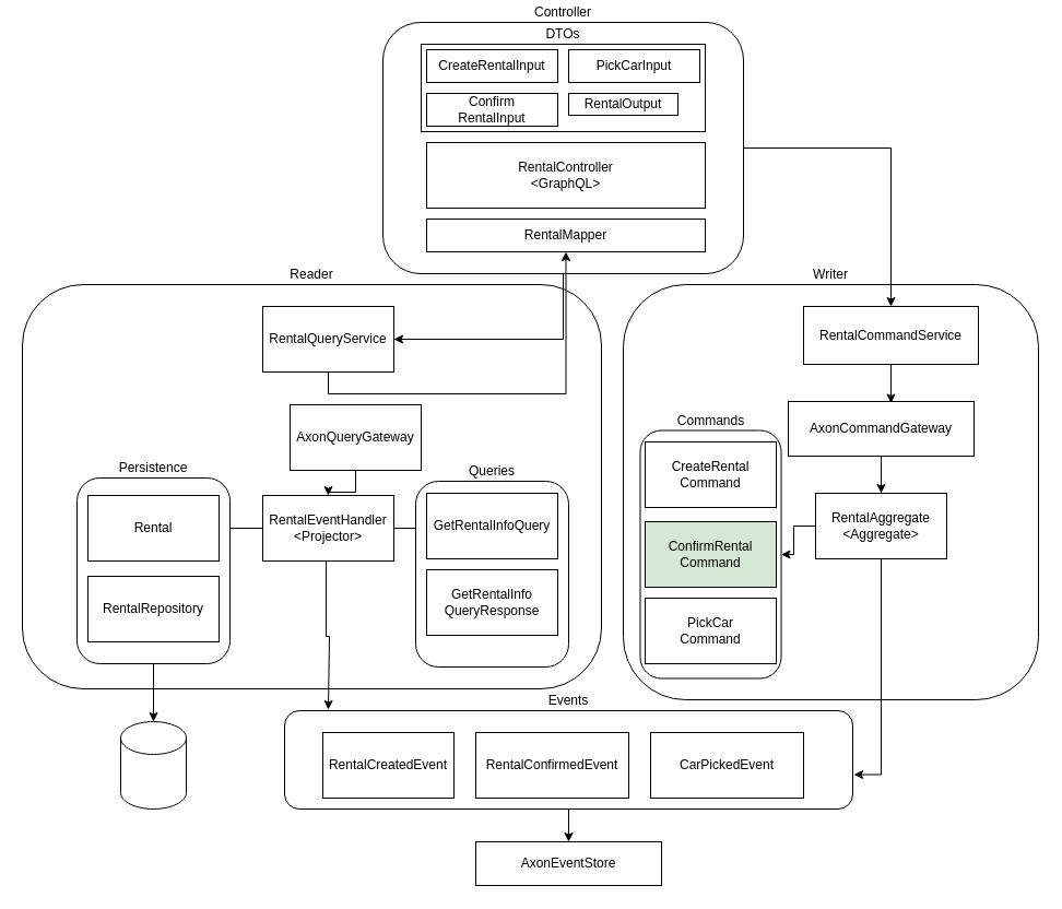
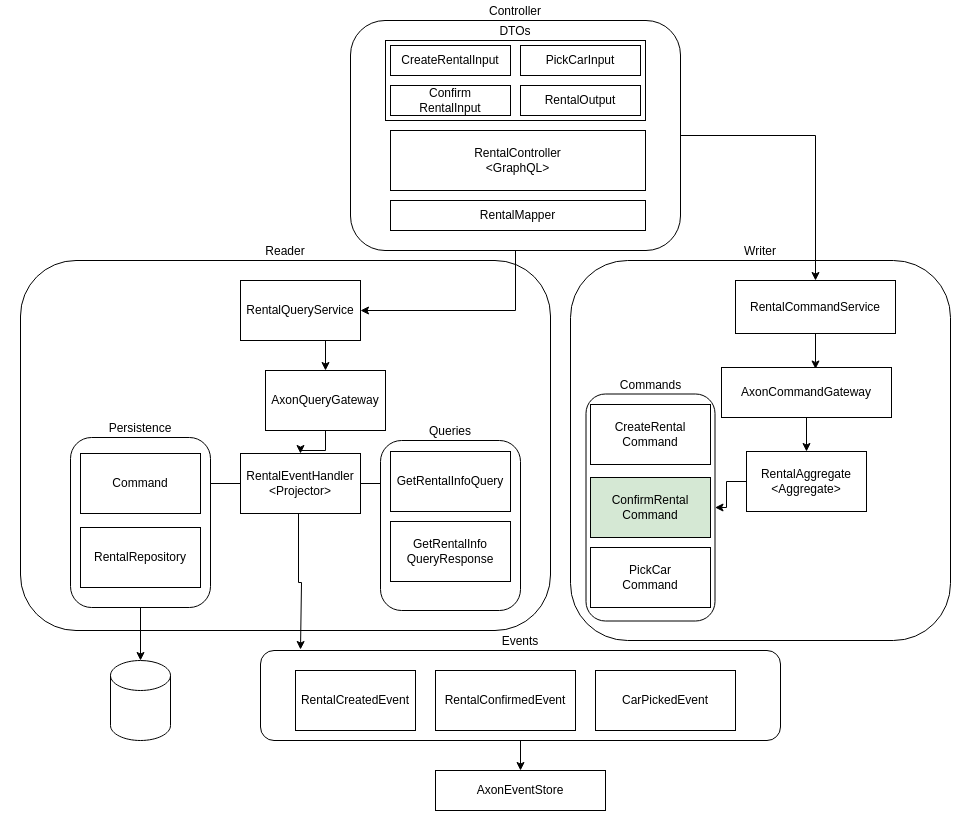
- <mxCell id="11" value="RentalOutput" style="rounded=0;whiteSpace=wrap;html=1;" vertex="1" parent="1"><mxGeometry x="520" y="85" width="100" height="20" as="geometry" /></mxCell>
+ <mxCell id="11" value="RentalOutput" style="rounded=0;whiteSpace=wrap;html=1;" vertex="1" parent="1"><mxGeometry x="520" y="85" width="120" height="30" as="geometry" /></mxCell>
- <mxCell id="18" style="edgeStyle=orthogonalEdgeStyle;rounded=0;orthogonalLoop=1;jettySize=auto;html=1;exitX=0.5;exitY=1;exitDx=0;exitDy=0;" edge="1" parent="1" source="19" target="13"><mxGeometry relative="1" as="geometry" /></mxCell>
+ <mxCell id="18" style="edgeStyle=orthogonalEdgeStyle;rounded=0;orthogonalLoop=1;jettySize=auto;html=1;exitX=0.5;exitY=1;exitDx=0;exitDy=0;entryX=0.5;entryY=0;entryDx=0;entryDy=0;" edge="1" parent="1" source="19" target="34"><mxGeometry relative="1" as="geometry" /></mxCell>
- <mxCell id="38" value="Rental" style="rounded=0;whiteSpace=wrap;html=1;" vertex="1" parent="1"><mxGeometry x="80" y="453" width="120" height="60" as="geometry" /></mxCell>
+ <mxCell id="38" value="Command" style="rounded=0;whiteSpace=wrap;html=1;" vertex="1" parent="1"><mxGeometry x="80" y="453" width="120" height="60" as="geometry" /></mxCell>
- <mxCell id="26" style="edgeStyle=orthogonalEdgeStyle;rounded=0;orthogonalLoop=1;jettySize=auto;html=1;entryX=1.002;entryY=0.65;entryDx=0;entryDy=0;entryPerimeter=0;" edge="1" parent="1" source="27" target="46"><mxGeometry relative="1" as="geometry" /></mxCell>
